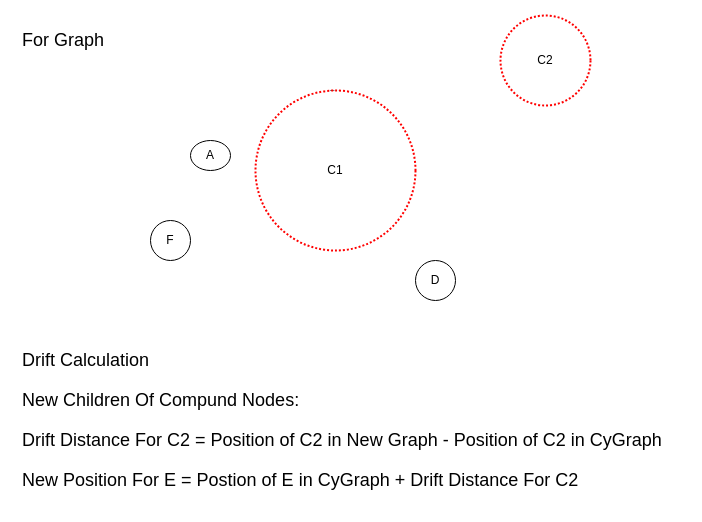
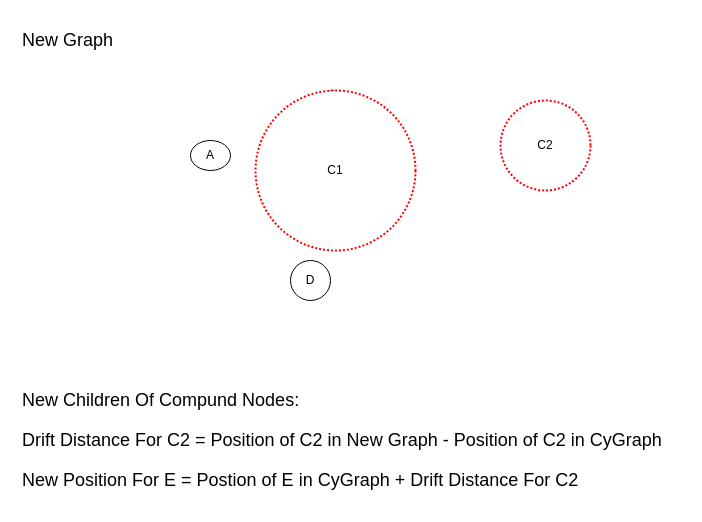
- <mxCell id="2" value="&lt;font style=&quot;font-size: 18px;&quot;&gt;For Graph&lt;/font&gt;" style="text;html=1;align=left;verticalAlign=middle;resizable=0;points=[];autosize=1;strokeColor=none;fillColor=none;" parent="1" vertex="1"><mxGeometry x="20" y="20" width="110" height="40" as="geometry" /></mxCell>
+ <mxCell id="2" value="&lt;font style=&quot;font-size: 18px;&quot;&gt;New Graph&lt;/font&gt;" style="text;html=1;align=left;verticalAlign=middle;resizable=0;points=[];autosize=1;strokeColor=none;fillColor=none;" parent="1" vertex="1"><mxGeometry x="20" y="20" width="110" height="40" as="geometry" /></mxCell>
- <mxCell id="9" value="C2" style="ellipse;whiteSpace=wrap;html=1;aspect=fixed;dashed=1;dashPattern=1 1;strokeWidth=2;strokeColor=#FF0000;" vertex="1" parent="1"><mxGeometry x="500" y="15" width="90" height="90" as="geometry" /></mxCell>
+ <mxCell id="9" value="C2" style="ellipse;whiteSpace=wrap;html=1;aspect=fixed;dashed=1;dashPattern=1 1;strokeWidth=2;strokeColor=#FF0000;" vertex="1" parent="1"><mxGeometry x="500" y="100" width="90" height="90" as="geometry" /></mxCell>
- <mxCell id="8" value="F" style="ellipse;whiteSpace=wrap;html=1;aspect=fixed;" vertex="1" parent="1"><mxGeometry x="150" y="220" width="40" height="40" as="geometry" /></mxCell>
- <mxCell id="4" value="D" style="ellipse;whiteSpace=wrap;html=1;aspect=fixed;" parent="1" vertex="1"><mxGeometry x="415" y="260" width="40" height="40" as="geometry" /></mxCell>
+ <mxCell id="4" value="D" style="ellipse;whiteSpace=wrap;html=1;aspect=fixed;" parent="1" vertex="1"><mxGeometry x="290" y="260" width="40" height="40" as="geometry" /></mxCell>
- <mxCell id="5" value="&lt;font style=&quot;font-size: 18px;&quot;&gt;Drift Calculation&lt;/font&gt;" style="text;html=1;align=left;verticalAlign=middle;resizable=0;points=[];autosize=1;strokeColor=none;fillColor=none;" parent="1" vertex="1"><mxGeometry x="20" y="340" width="150" height="40" as="geometry" /></mxCell>
